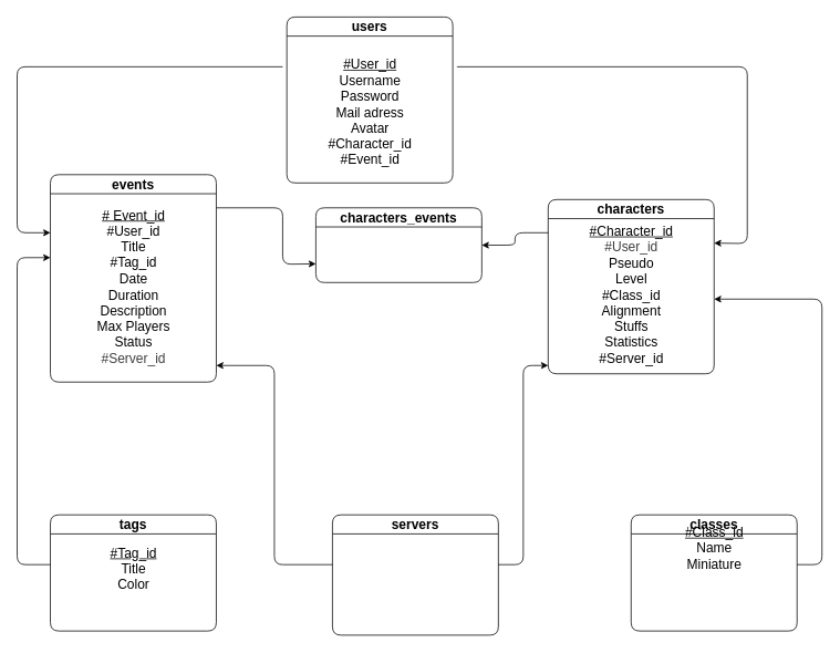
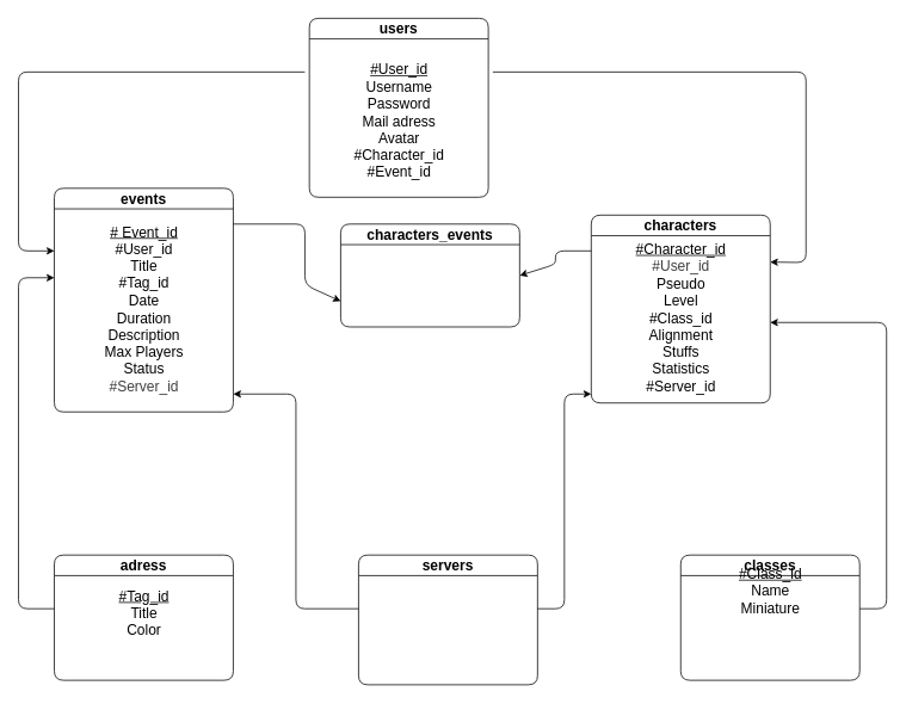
- <mxCell id="21" value="&lt;font style=&quot;font-size: 16px;&quot;&gt;characters_events&lt;/font&gt;" style="swimlane;whiteSpace=wrap;html=1;rounded=1;" vertex="1" parent="1"><mxGeometry x="380" y="250" width="200" height="90" as="geometry" /></mxCell>
+ <mxCell id="21" value="&lt;font style=&quot;font-size: 16px;&quot;&gt;characters_events&lt;/font&gt;" style="swimlane;whiteSpace=wrap;html=1;rounded=1;" vertex="1" parent="1"><mxGeometry x="380" y="250" width="200" height="115" as="geometry" /></mxCell>
- <mxCell id="14" value="&lt;font style=&quot;font-size: 16px;&quot;&gt;tags&lt;/font&gt;" style="swimlane;whiteSpace=wrap;html=1;rounded=1;" parent="1" vertex="1"><mxGeometry x="60" y="620" width="200" height="140" as="geometry" /></mxCell>
+ <mxCell id="14" value="&lt;font style=&quot;font-size: 16px;&quot;&gt;adress&lt;/font&gt;" style="swimlane;whiteSpace=wrap;html=1;rounded=1;" parent="1" vertex="1"><mxGeometry x="60" y="620" width="200" height="140" as="geometry" /></mxCell>
